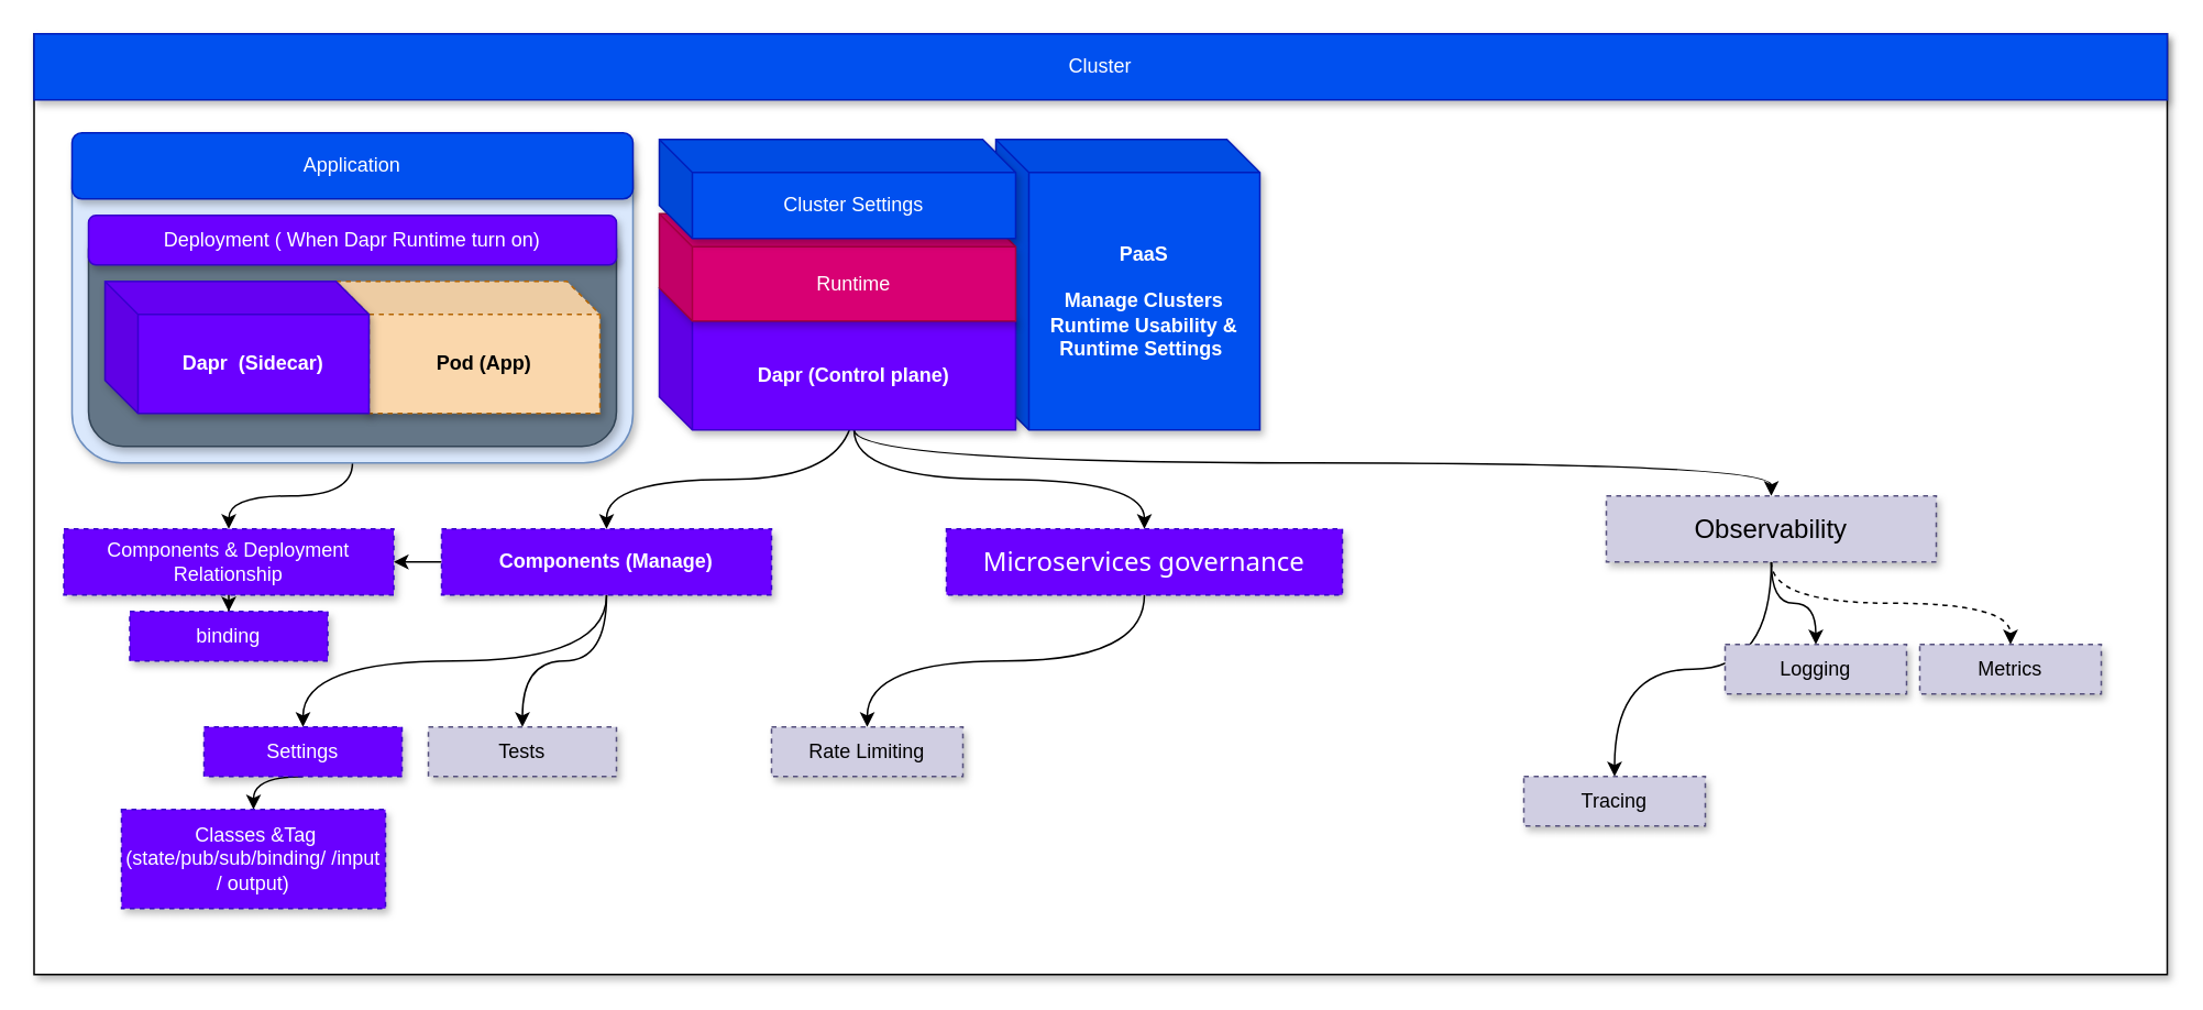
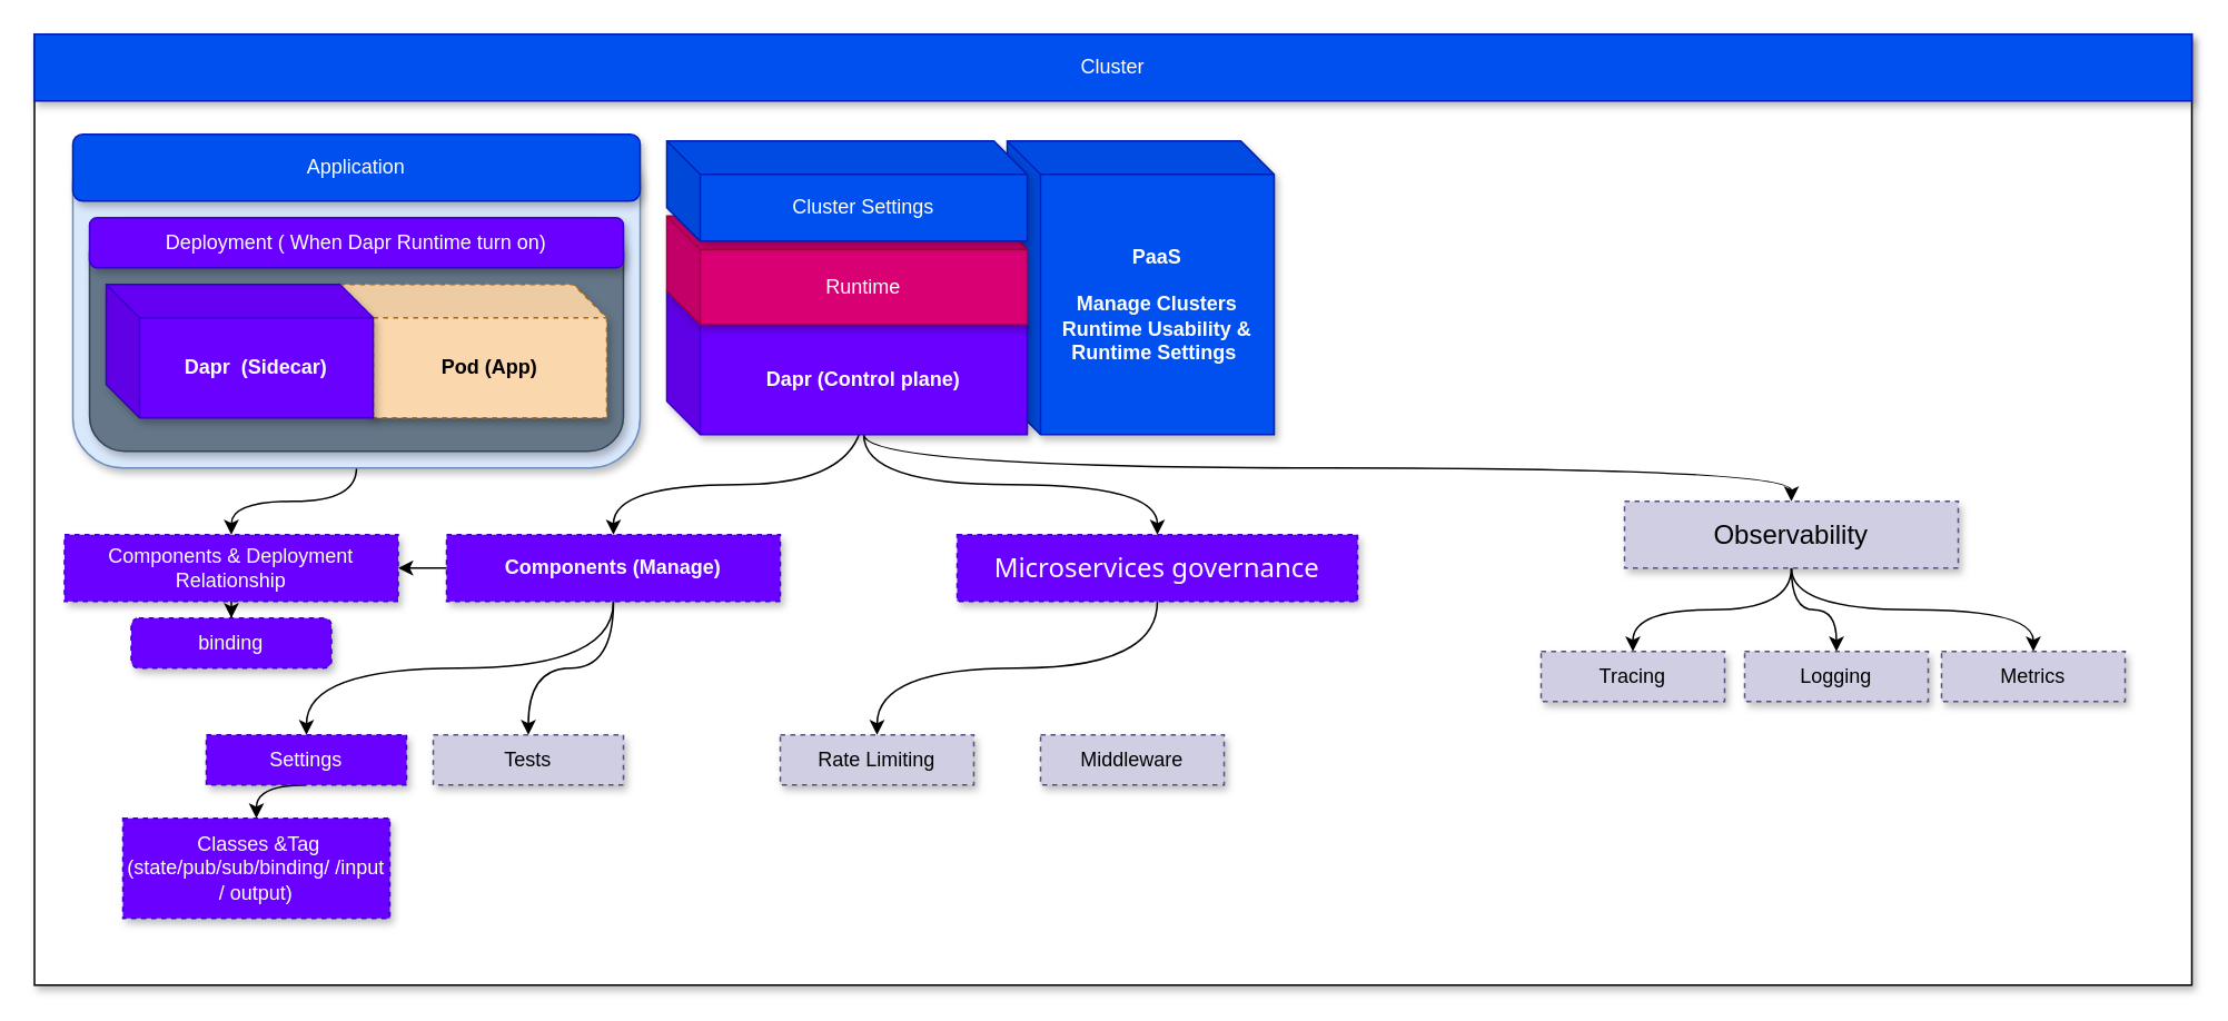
- <mxCell id="29" style="edgeStyle=orthogonalEdgeStyle;curved=1;rounded=0;orthogonalLoop=1;jettySize=auto;html=1;exitX=0.5;exitY=1;exitDx=0;exitDy=0;entryX=0.5;entryY=0;entryDx=0;entryDy=0;fontColor=#545454;dashed=1;" parent="1" source="30" target="35" edge="1"><mxGeometry relative="1" as="geometry" /></mxCell>
+ <mxCell id="29" style="edgeStyle=orthogonalEdgeStyle;curved=1;rounded=0;orthogonalLoop=1;jettySize=auto;html=1;exitX=0.5;exitY=1;exitDx=0;exitDy=0;entryX=0.5;entryY=0;entryDx=0;entryDy=0;fontColor=#545454;" parent="1" source="30" target="35" edge="1"><mxGeometry relative="1" as="geometry" /></mxCell>
- <mxCell id="39" value="binding" style="rounded=0;whiteSpace=wrap;html=1;shadow=1;glass=0;dashed=1;fillColor=#6a00ff;strokeColor=#3700CC;fontColor=#ffffff;" parent="1" vertex="1"><mxGeometry x="78" y="370" width="120" height="30" as="geometry" /></mxCell>
+ <mxCell id="39" value="binding" style="whiteSpace=wrap;html=1;shadow=1;glass=0;dashed=1;fillColor=#6a00ff;strokeColor=#3700CC;fontColor=#ffffff;rounded=1;" parent="1" vertex="1"><mxGeometry x="78" y="370" width="120" height="30" as="geometry" /></mxCell>
+ <mxCell id="37" value="Middleware" style="rounded=0;whiteSpace=wrap;html=1;shadow=1;glass=0;dashed=1;fillColor=#d0cee2;strokeColor=#56517e;" parent="1" vertex="1"><mxGeometry x="623" y="440" width="110" height="30" as="geometry" /></mxCell>
- <mxCell id="31" value="Tracing" style="rounded=0;whiteSpace=wrap;html=1;shadow=1;glass=0;dashed=1;fillColor=#d0cee2;strokeColor=#56517e;" parent="1" vertex="1"><mxGeometry x="923" y="470" width="110" height="30" as="geometry" /></mxCell>
+ <mxCell id="31" value="Tracing" style="rounded=0;whiteSpace=wrap;html=1;shadow=1;glass=0;dashed=1;fillColor=#d0cee2;strokeColor=#56517e;" parent="1" vertex="1"><mxGeometry x="923" y="390" width="110" height="30" as="geometry" /></mxCell>
